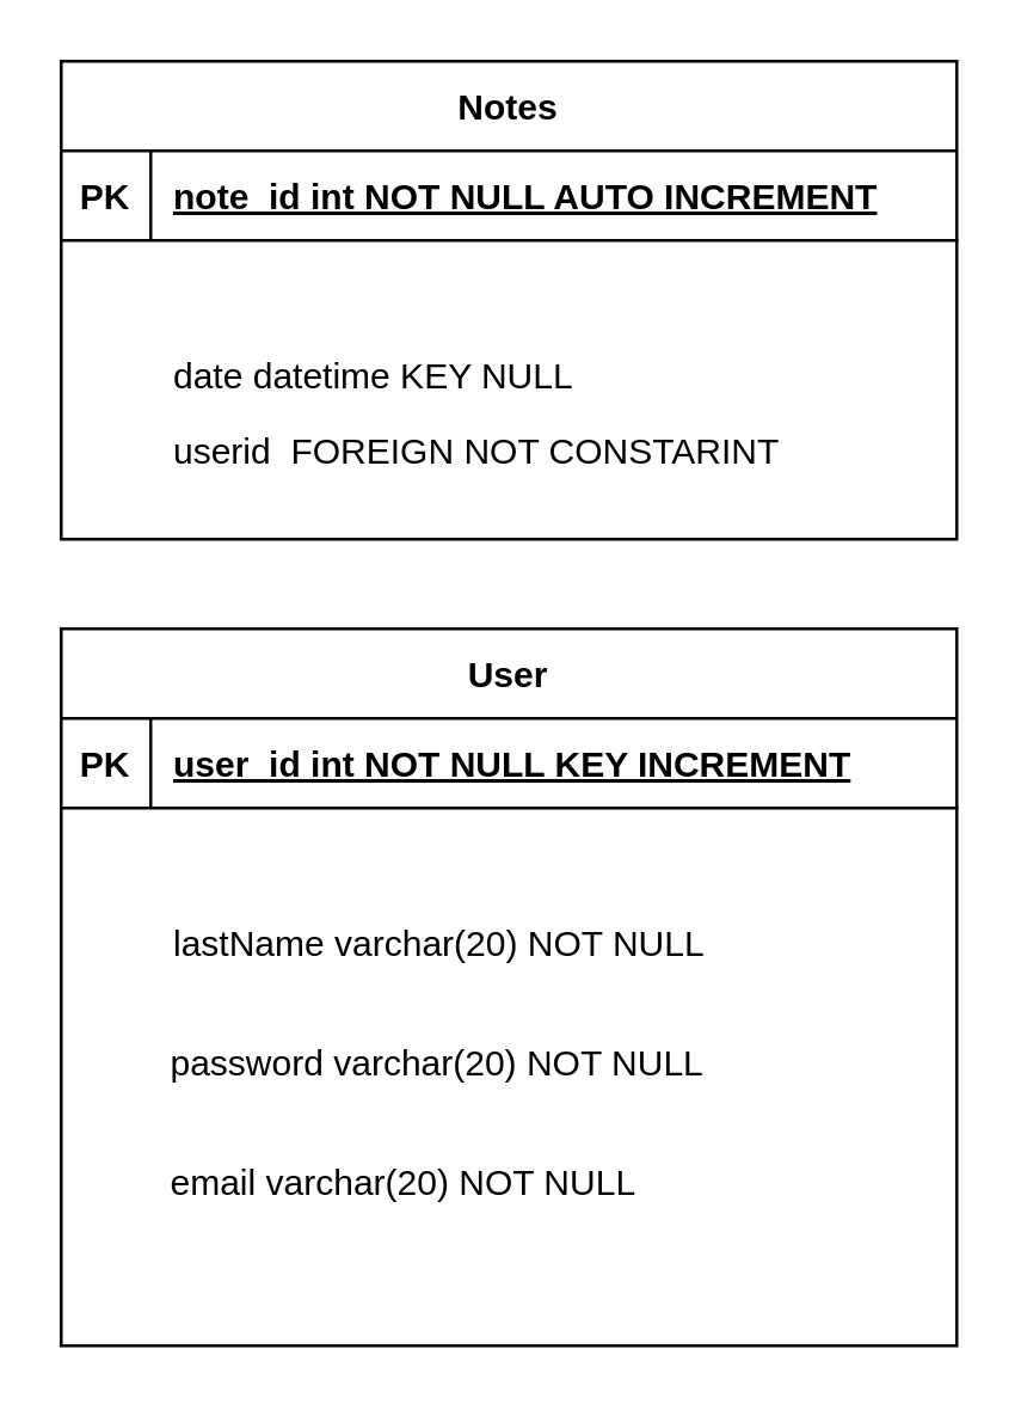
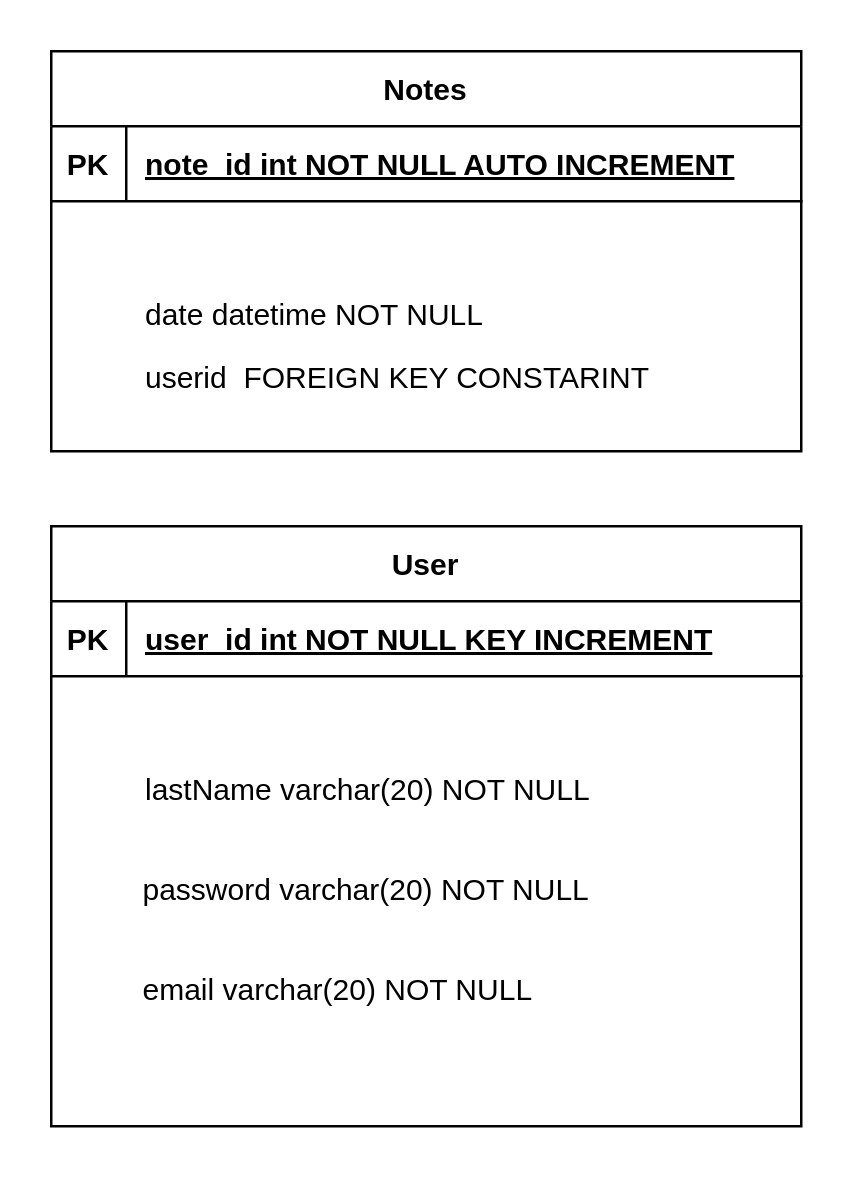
- <mxCell id="18" value="date datetime KEY NULL" style="shape=partialRectangle;overflow=hidden;connectable=0;fillColor=none;top=0;left=0;bottom=0;right=0;align=left;spacingLeft=6;" vertex="1" parent="1"><mxGeometry x="50" y="110" width="270" height="30" as="geometry" /></mxCell>
+ <mxCell id="18" value="date datetime NOT NULL" style="shape=partialRectangle;overflow=hidden;connectable=0;fillColor=none;top=0;left=0;bottom=0;right=0;align=left;spacingLeft=6;" vertex="1" parent="1"><mxGeometry x="50" y="110" width="270" height="30" as="geometry" /></mxCell>
- <mxCell id="11" value="userid  FOREIGN NOT CONSTARINT " style="shape=partialRectangle;overflow=hidden;connectable=0;fillColor=none;top=0;left=0;bottom=0;right=0;align=left;spacingLeft=6;" vertex="1" parent="1"><mxGeometry x="50" y="135" width="270" height="30" as="geometry" /></mxCell>
+ <mxCell id="11" value="userid  FOREIGN KEY CONSTARINT " style="shape=partialRectangle;overflow=hidden;connectable=0;fillColor=none;top=0;left=0;bottom=0;right=0;align=left;spacingLeft=6;" vertex="1" parent="1"><mxGeometry x="50" y="135" width="270" height="30" as="geometry" /></mxCell>
